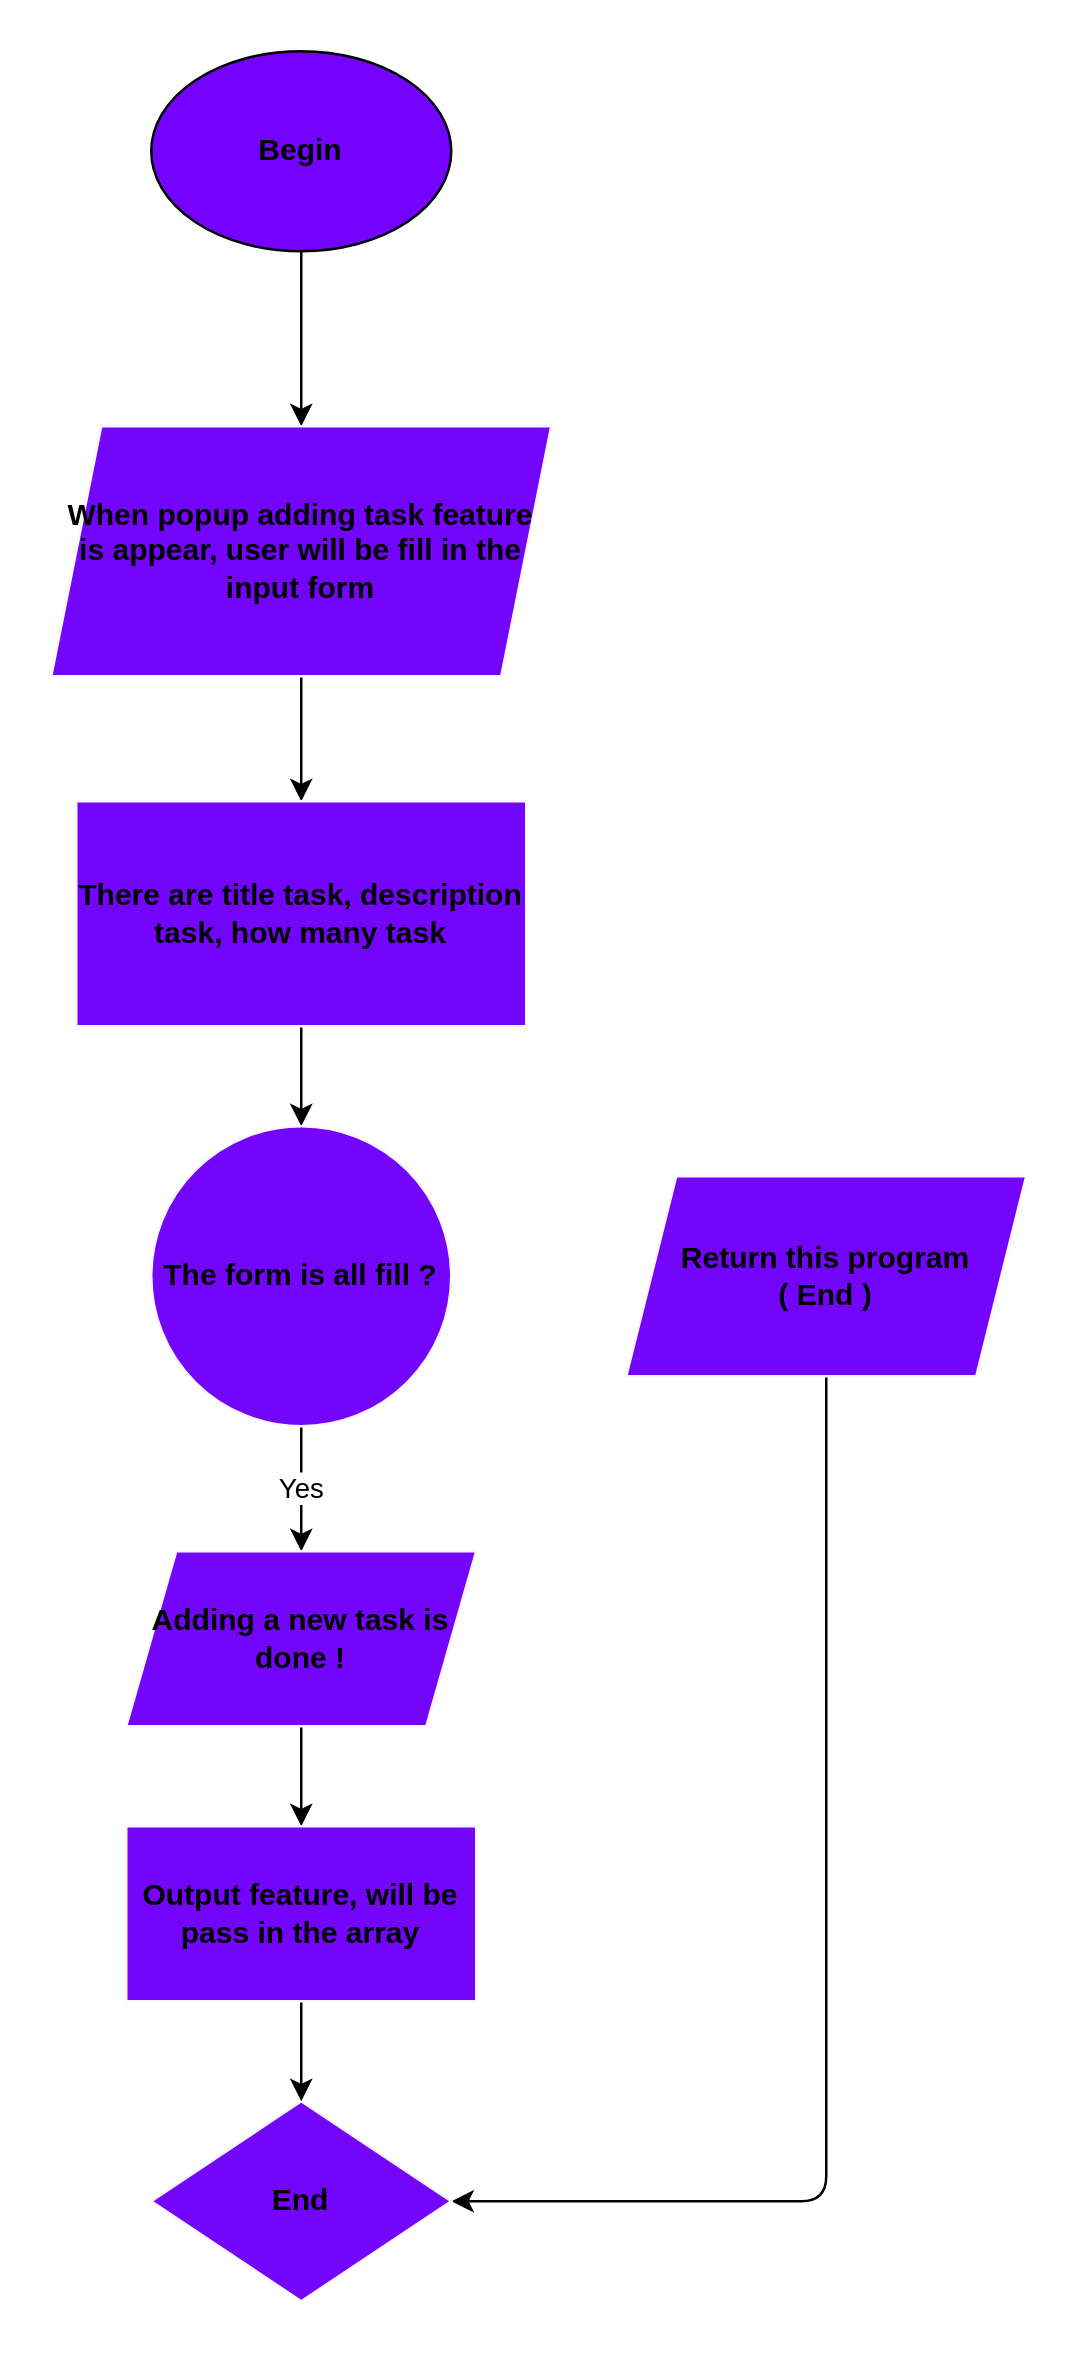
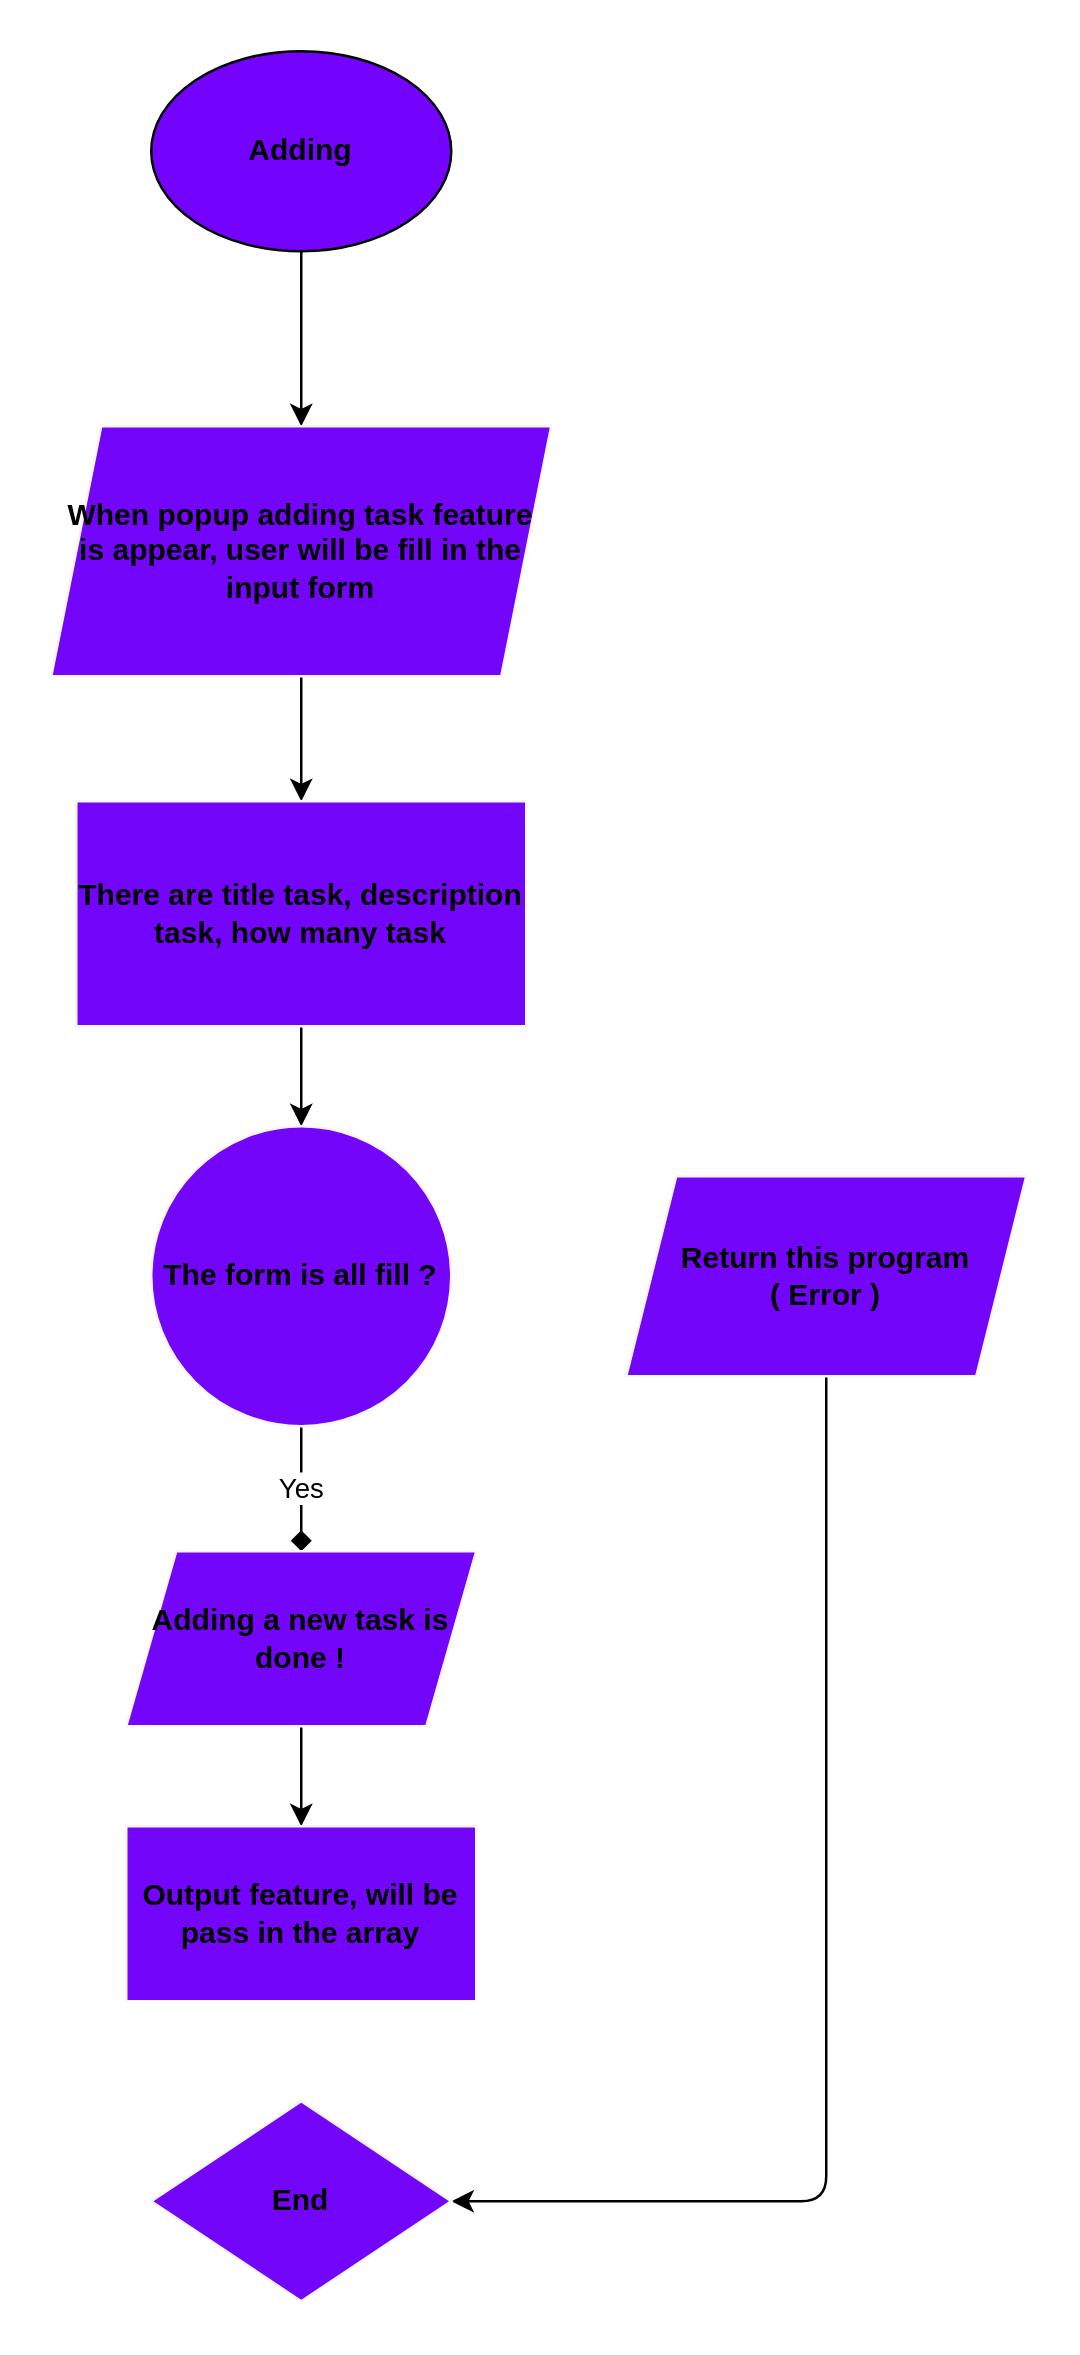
- <mxCell id="3" value="&lt;b&gt;Begin&lt;/b&gt;" style="ellipse;whiteSpace=wrap;html=1;fillColor=#7303fc;" parent="1" vertex="1"><mxGeometry x="60" y="20" width="120" height="80" as="geometry" /></mxCell>
+ <mxCell id="3" value="&lt;b&gt;Adding&lt;/b&gt;" style="ellipse;whiteSpace=wrap;html=1;fillColor=#7303fc;" parent="1" vertex="1"><mxGeometry x="60" y="20" width="120" height="80" as="geometry" /></mxCell>
- <mxCell id="11" value="&lt;b&gt;Return this program&lt;br&gt;( End )&lt;/b&gt;" style="shape=parallelogram;perimeter=parallelogramPerimeter;whiteSpace=wrap;html=1;fixedSize=1;strokeColor=#faf7fc;fillColor=#7305fa;" vertex="1" parent="1"><mxGeometry x="250" y="470" width="160" height="80" as="geometry" /></mxCell>
+ <mxCell id="11" value="&lt;b&gt;Return this program&lt;br&gt;( Error )&lt;/b&gt;" style="shape=parallelogram;perimeter=parallelogramPerimeter;whiteSpace=wrap;html=1;fixedSize=1;strokeColor=#faf7fc;fillColor=#7305fa;" vertex="1" parent="1"><mxGeometry x="250" y="470" width="160" height="80" as="geometry" /></mxCell>
- <mxCell id="8" value="Yes" style="edgeStyle=none;html=1;exitX=0.5;exitY=1;exitDx=0;exitDy=0;entryX=0.5;entryY=0;entryDx=0;entryDy=0;" edge="1" parent="1" source="9" target="14"><mxGeometry relative="1" as="geometry" /></mxCell>
+ <mxCell id="8" value="Yes" style="edgeStyle=none;html=1;exitX=0.5;exitY=1;exitDx=0;exitDy=0;entryX=0.5;entryY=0;entryDx=0;entryDy=0;endArrow=diamond;" edge="1" parent="1" source="9" target="14"><mxGeometry relative="1" as="geometry" /></mxCell>
- <mxCell id="15" style="edgeStyle=none;html=1;exitX=0.5;exitY=1;exitDx=0;exitDy=0;entryX=0.5;entryY=0;entryDx=0;entryDy=0;" edge="1" parent="1" source="16" target="12"><mxGeometry relative="1" as="geometry" /></mxCell>
